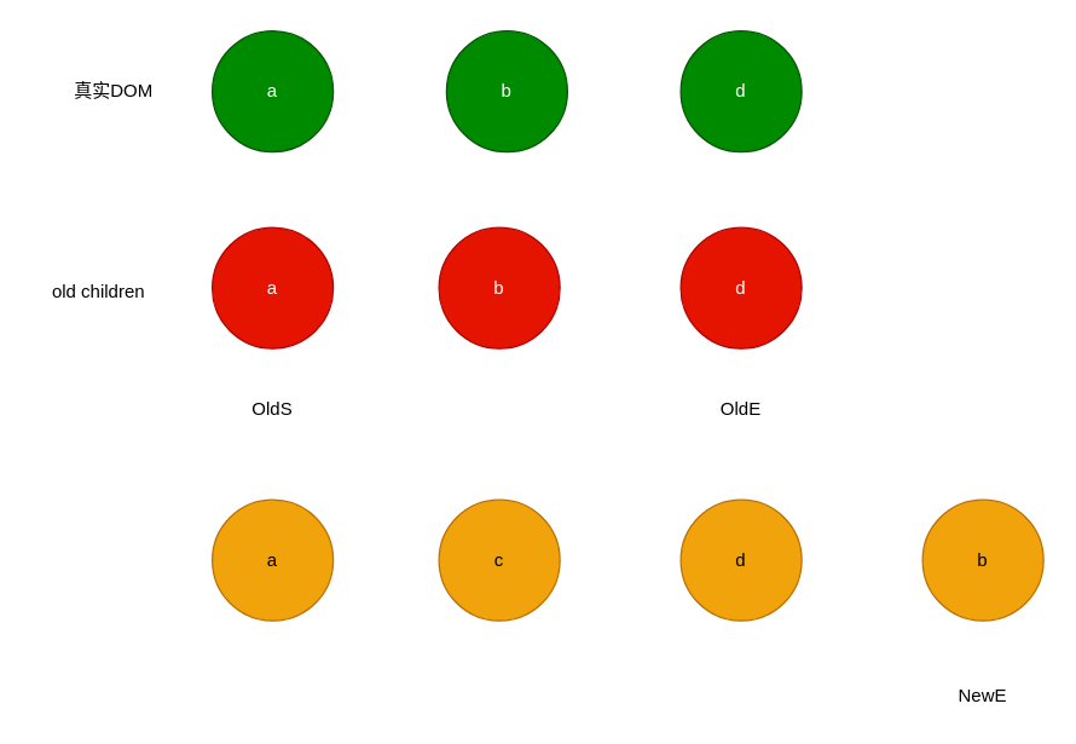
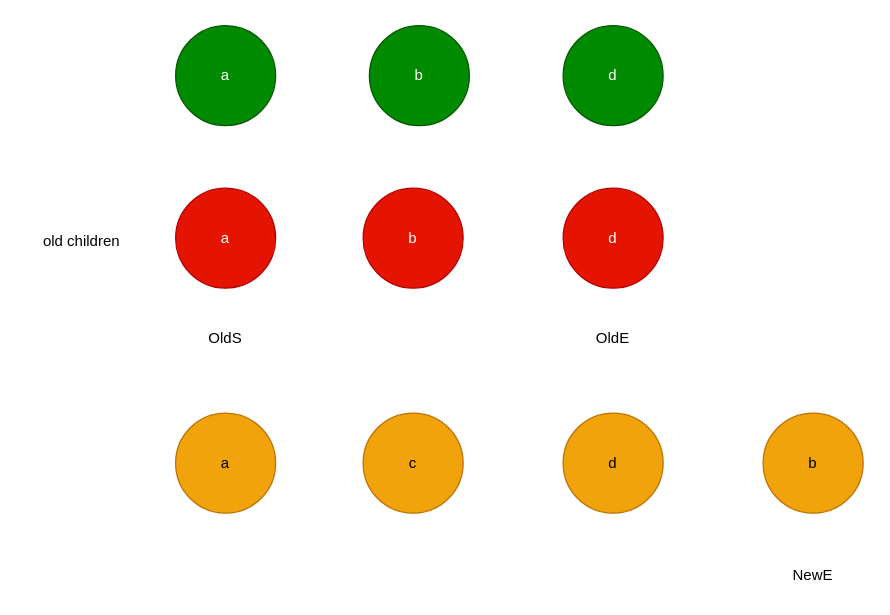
- <mxCell id="15" value="真实DOM" style="text;html=1;strokeColor=none;fillColor=none;align=center;verticalAlign=middle;whiteSpace=wrap;rounded=0;" vertex="1" parent="1"><mxGeometry x="40" y="45" width="70" height="30" as="geometry" /></mxCell>
